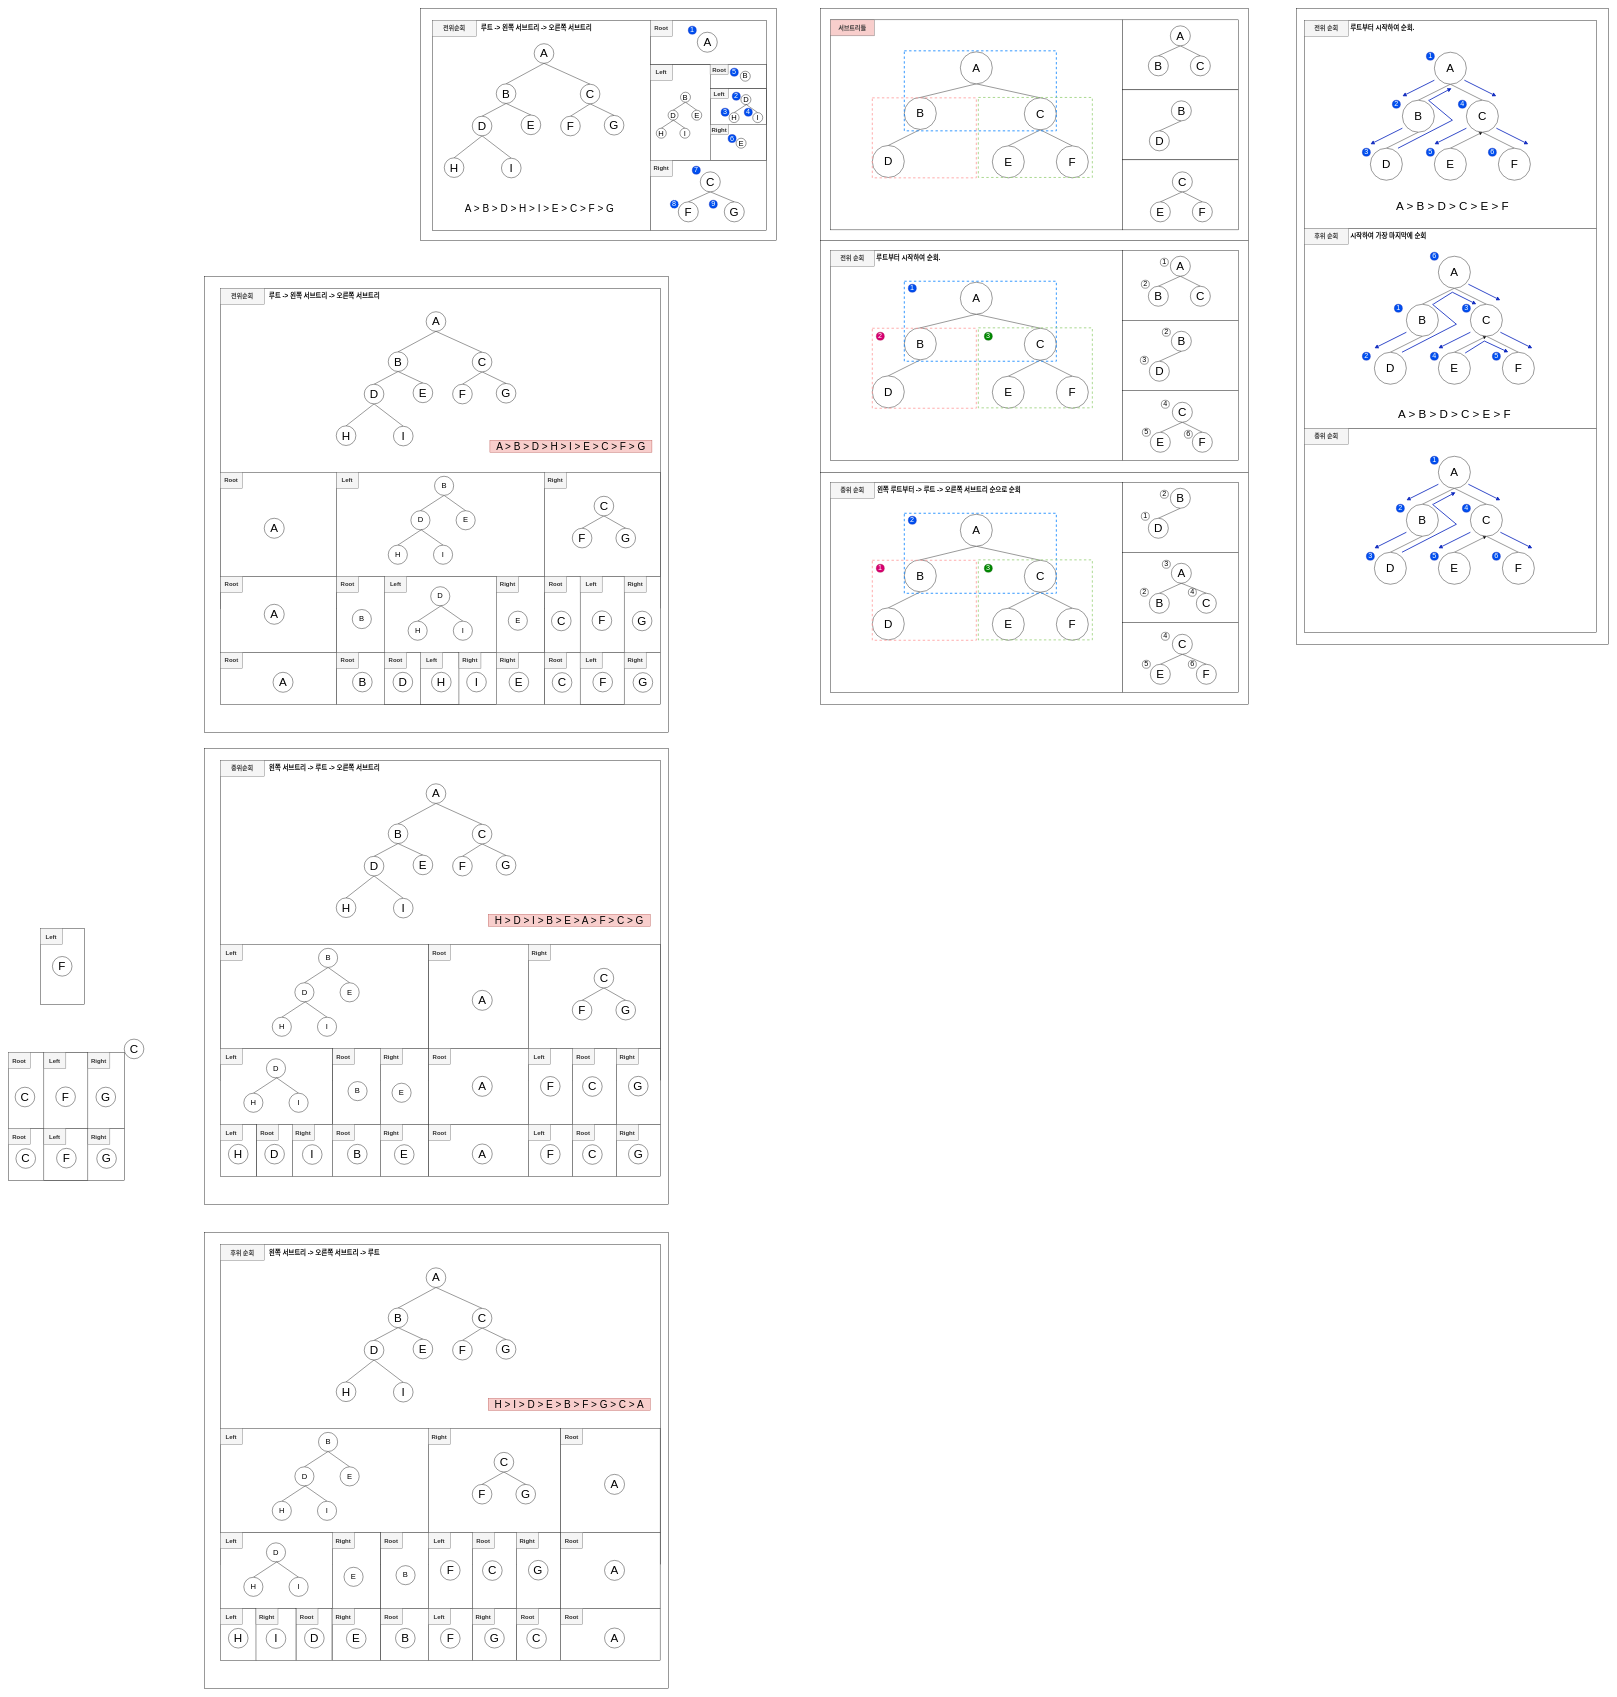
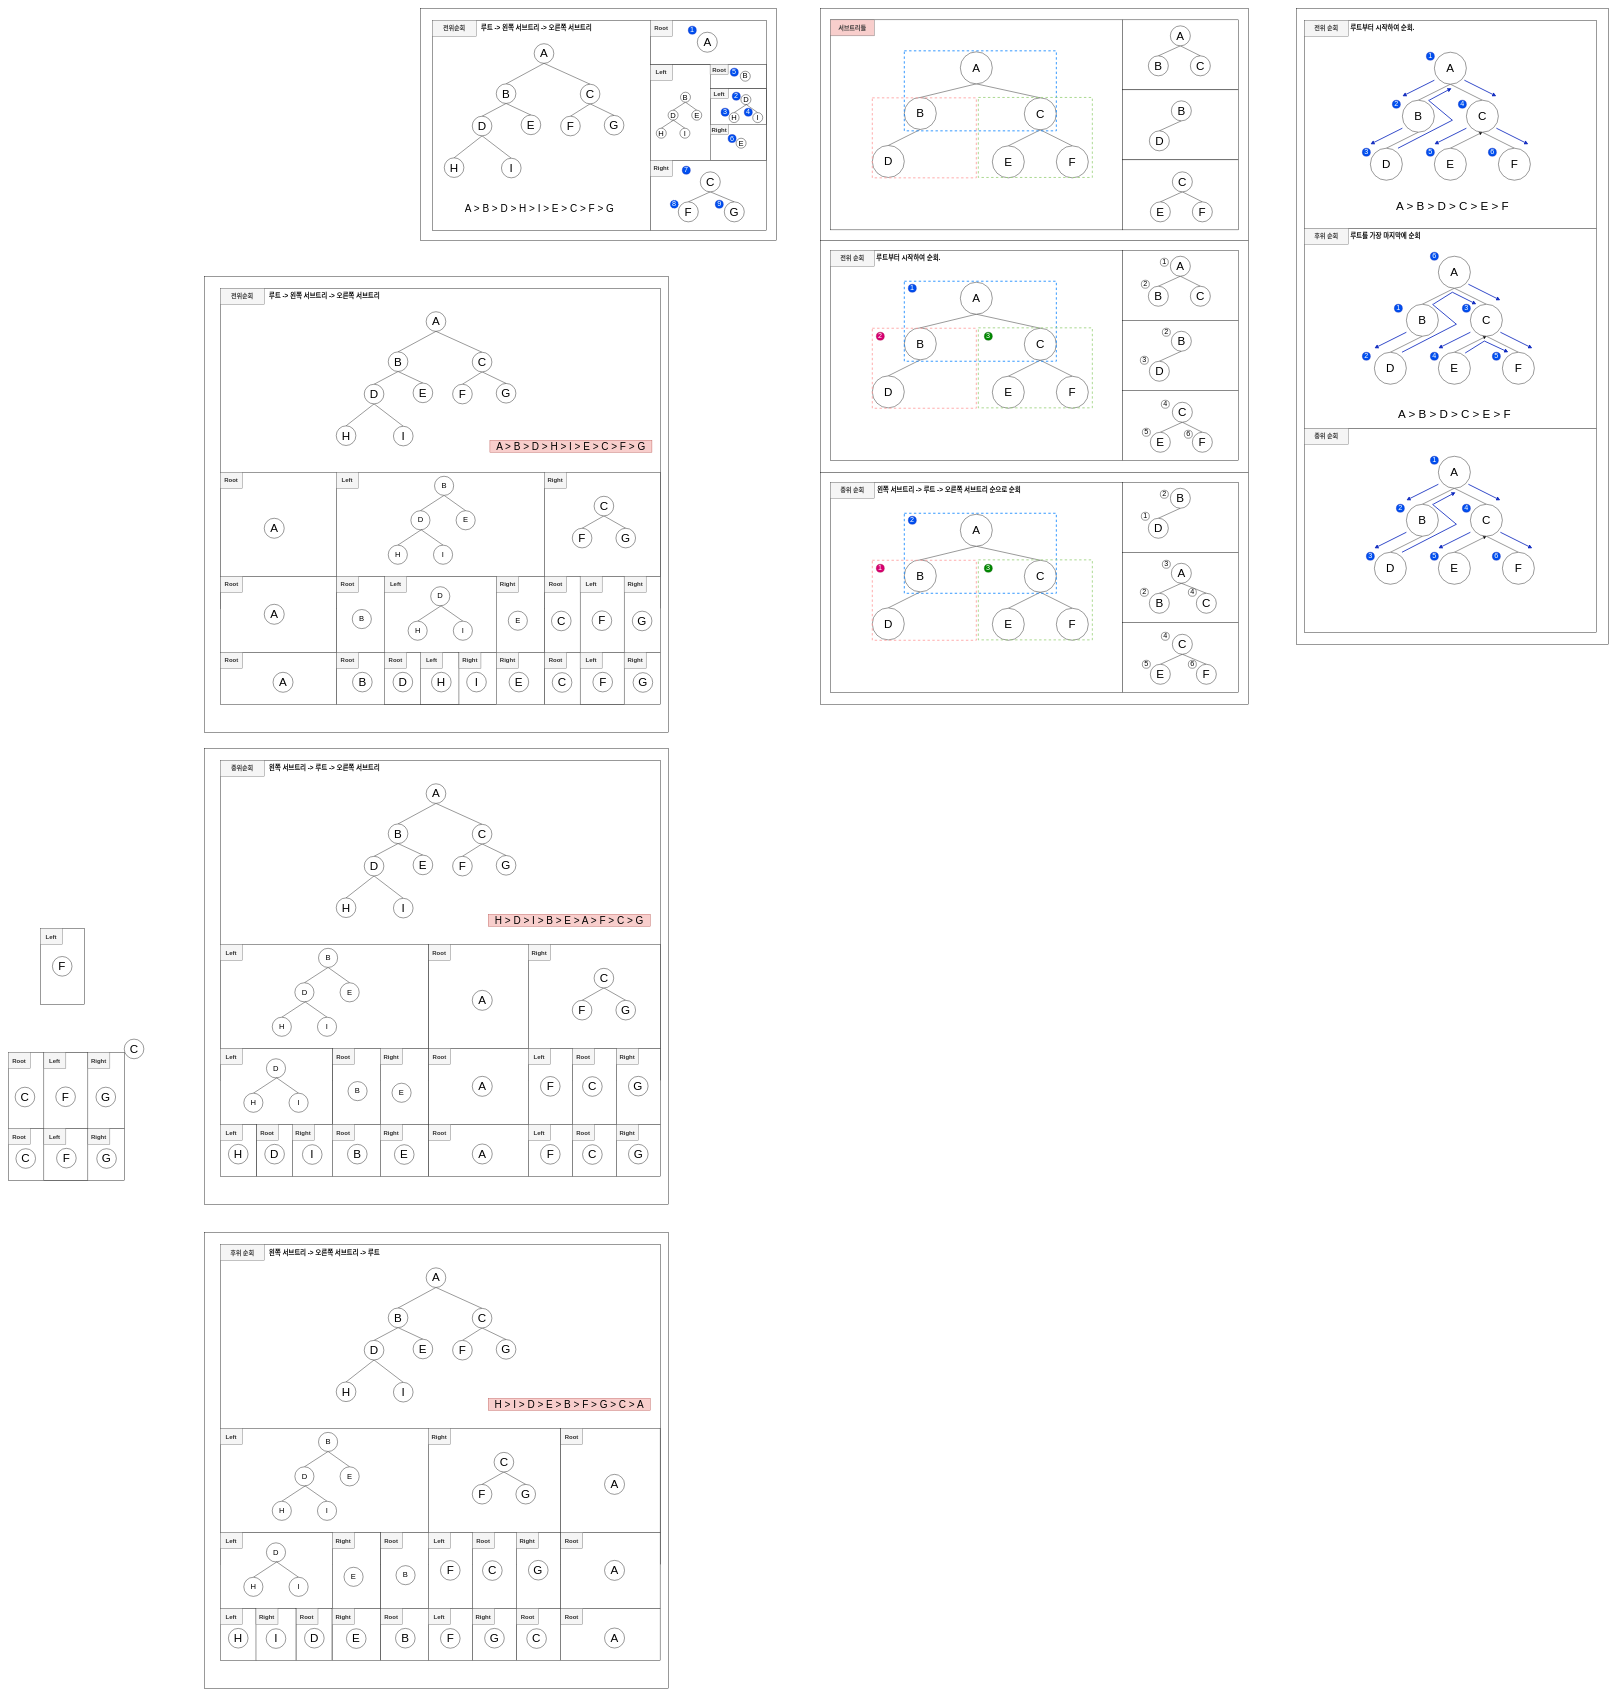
- <mxCell id="270" value="&lt;font style=&quot;font-size: 18px;&quot;&gt;7&lt;/font&gt;" style="ellipse;whiteSpace=wrap;html=1;aspect=fixed;fillColor=#0050ef;strokeColor=#001DBC;fontColor=#ffffff;" vertex="1" parent="1"><mxGeometry x="1730" y="415" width="20" height="20" as="geometry" /></mxCell>
+ <mxCell id="270" value="&lt;font style=&quot;font-size: 18px;&quot;&gt;7&lt;/font&gt;" style="ellipse;whiteSpace=wrap;html=1;aspect=fixed;fillColor=#0050ef;strokeColor=#001DBC;fontColor=#ffffff;" vertex="1" parent="1"><mxGeometry x="1705" y="415" width="20" height="20" as="geometry" /></mxCell>
- <mxCell id="272" value="&lt;font style=&quot;font-size: 18px;&quot;&gt;9&lt;/font&gt;" style="ellipse;whiteSpace=wrap;html=1;aspect=fixed;fillColor=#0050ef;strokeColor=#001DBC;fontColor=#ffffff;" vertex="1" parent="1"><mxGeometry x="1772.5" y="500" width="20" height="20" as="geometry" /></mxCell>
+ <mxCell id="272" value="&lt;font style=&quot;font-size: 18px;&quot;&gt;9&lt;/font&gt;" style="ellipse;whiteSpace=wrap;html=1;aspect=fixed;fillColor=#0050ef;strokeColor=#001DBC;fontColor=#ffffff;" vertex="1" parent="1"><mxGeometry x="1787.5" y="500" width="20" height="20" as="geometry" /></mxCell>
- <mxCell id="58" value="&lt;font style=&quot;font-size: 16px;&quot;&gt;&lt;b&gt;시작하여 가장 마지막에 순회&lt;/b&gt;&lt;/font&gt;" style="text;strokeColor=none;align=left;fillColor=none;html=1;verticalAlign=middle;whiteSpace=wrap;rounded=0;" vertex="1" parent="1"><mxGeometry x="3372.5" y="575" width="405" height="30" as="geometry" /></mxCell>
+ <mxCell id="58" value="&lt;font style=&quot;font-size: 16px;&quot;&gt;&lt;b&gt;루트를 가장 마지막에 순회&lt;/b&gt;&lt;/font&gt;" style="text;strokeColor=none;align=left;fillColor=none;html=1;verticalAlign=middle;whiteSpace=wrap;rounded=0;" vertex="1" parent="1"><mxGeometry x="3372.5" y="575" width="405" height="30" as="geometry" /></mxCell>
- <mxCell id="183" value="&lt;font style=&quot;font-size: 16px;&quot;&gt;&lt;b&gt;왼쪽 루트부터 -&amp;gt; 루트 -&amp;gt; 오른쪽 서브트리 순으로 순회&lt;/b&gt;&lt;/font&gt;" style="text;strokeColor=none;align=left;fillColor=none;html=1;verticalAlign=middle;whiteSpace=wrap;rounded=0;" vertex="1" parent="1"><mxGeometry x="2190" y="1210" width="405" height="30" as="geometry" /></mxCell>
+ <mxCell id="183" value="&lt;font style=&quot;font-size: 16px;&quot;&gt;&lt;b&gt;왼쪽 서브트리 -&amp;gt; 루트 -&amp;gt; 오른쪽 서브트리 순으로 순회&lt;/b&gt;&lt;/font&gt;" style="text;strokeColor=none;align=left;fillColor=none;html=1;verticalAlign=middle;whiteSpace=wrap;rounded=0;" vertex="1" parent="1"><mxGeometry x="2190" y="1210" width="405" height="30" as="geometry" /></mxCell>
